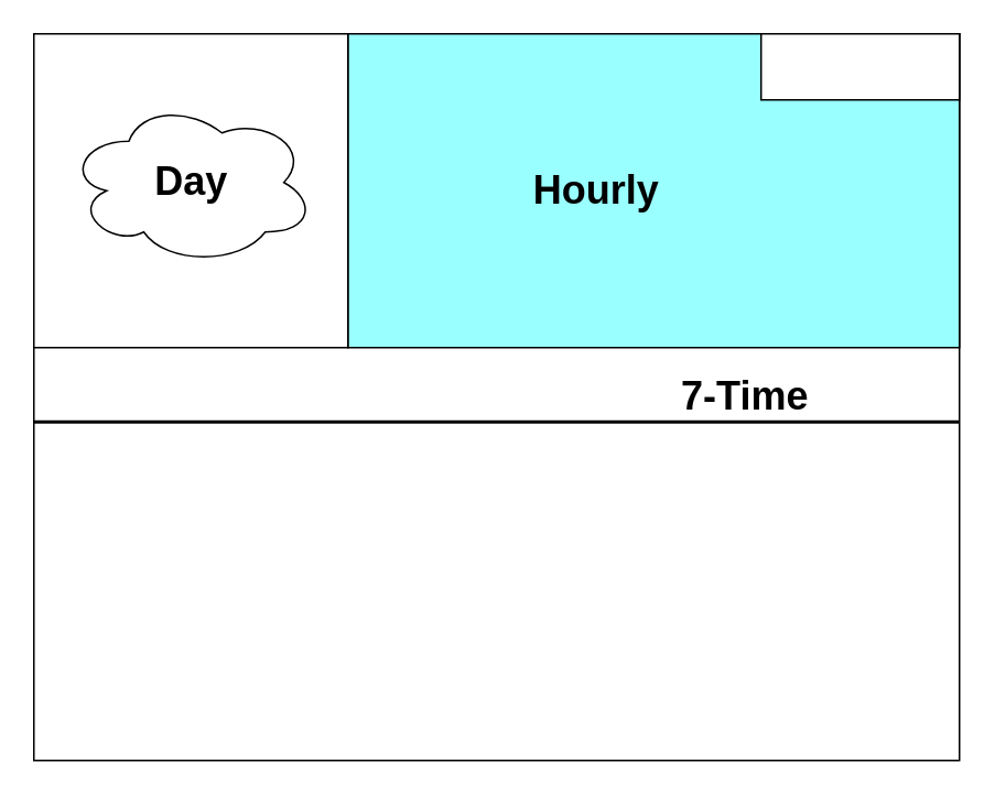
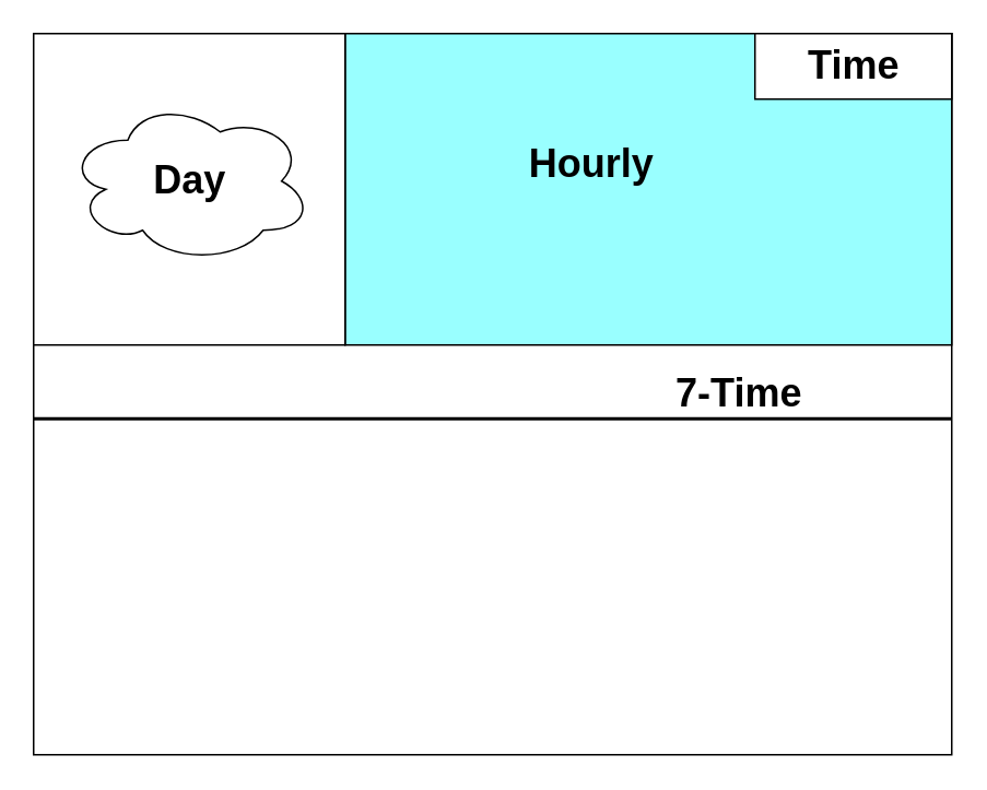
+ <mxCell id="5" value="Time" style="text;strokeColor=none;fillColor=none;html=1;fontSize=24;fontStyle=1;verticalAlign=middle;align=center;" vertex="1" parent="1"><mxGeometry x="470" y="20" width="100" height="40" as="geometry" /></mxCell>
- <mxCell id="9" value="Hourly" style="text;strokeColor=none;fillColor=none;html=1;fontSize=24;fontStyle=1;verticalAlign=middle;align=center;" vertex="1" parent="1"><mxGeometry x="310" y="95" width="100" height="40" as="geometry" /></mxCell>
+ <mxCell id="9" value="Hourly" style="text;strokeColor=none;fillColor=none;html=1;fontSize=24;fontStyle=1;verticalAlign=middle;align=center;" vertex="1" parent="1"><mxGeometry x="310" y="80" width="100" height="40" as="geometry" /></mxCell>
